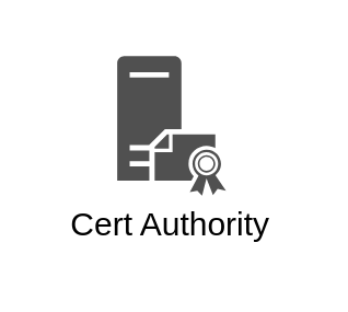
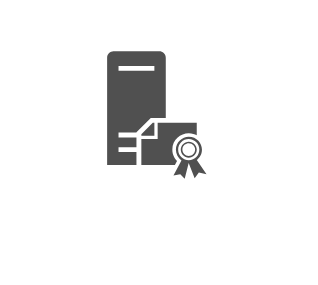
- <mxCell id="4" value="Cert Authority" style="text;html=1;strokeColor=none;fillColor=none;align=center;verticalAlign=middle;whiteSpace=wrap;rounded=0;" vertex="1" parent="2"><mxGeometry y="51.5" width="84.25" height="20" as="geometry" /></mxCell>
